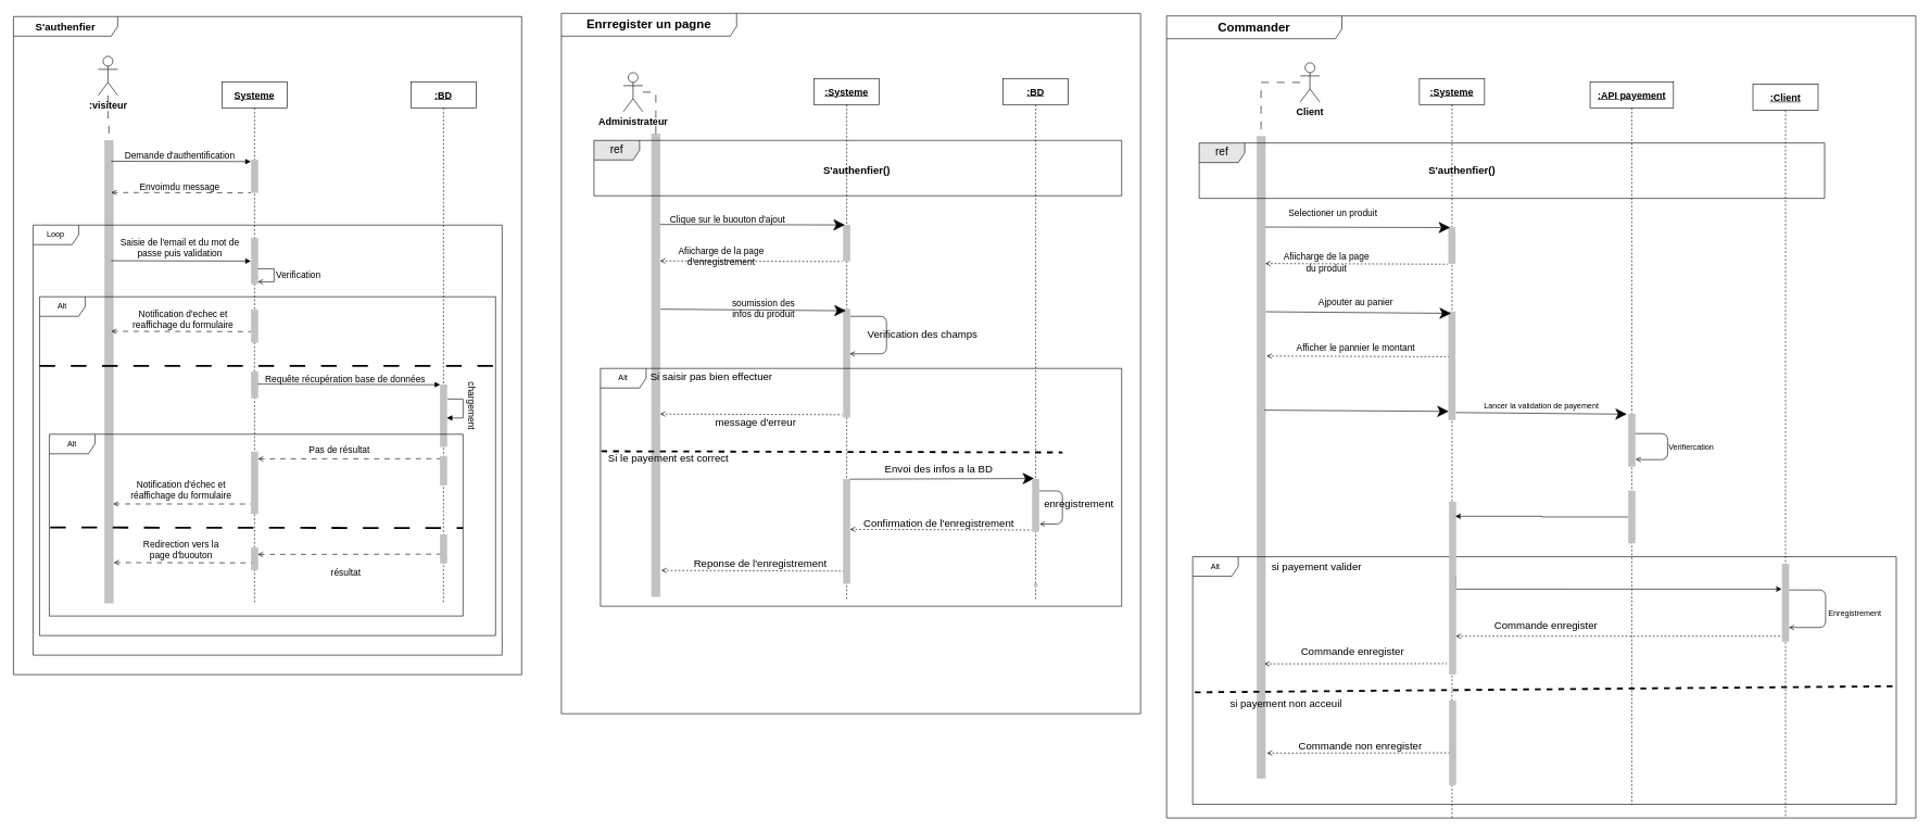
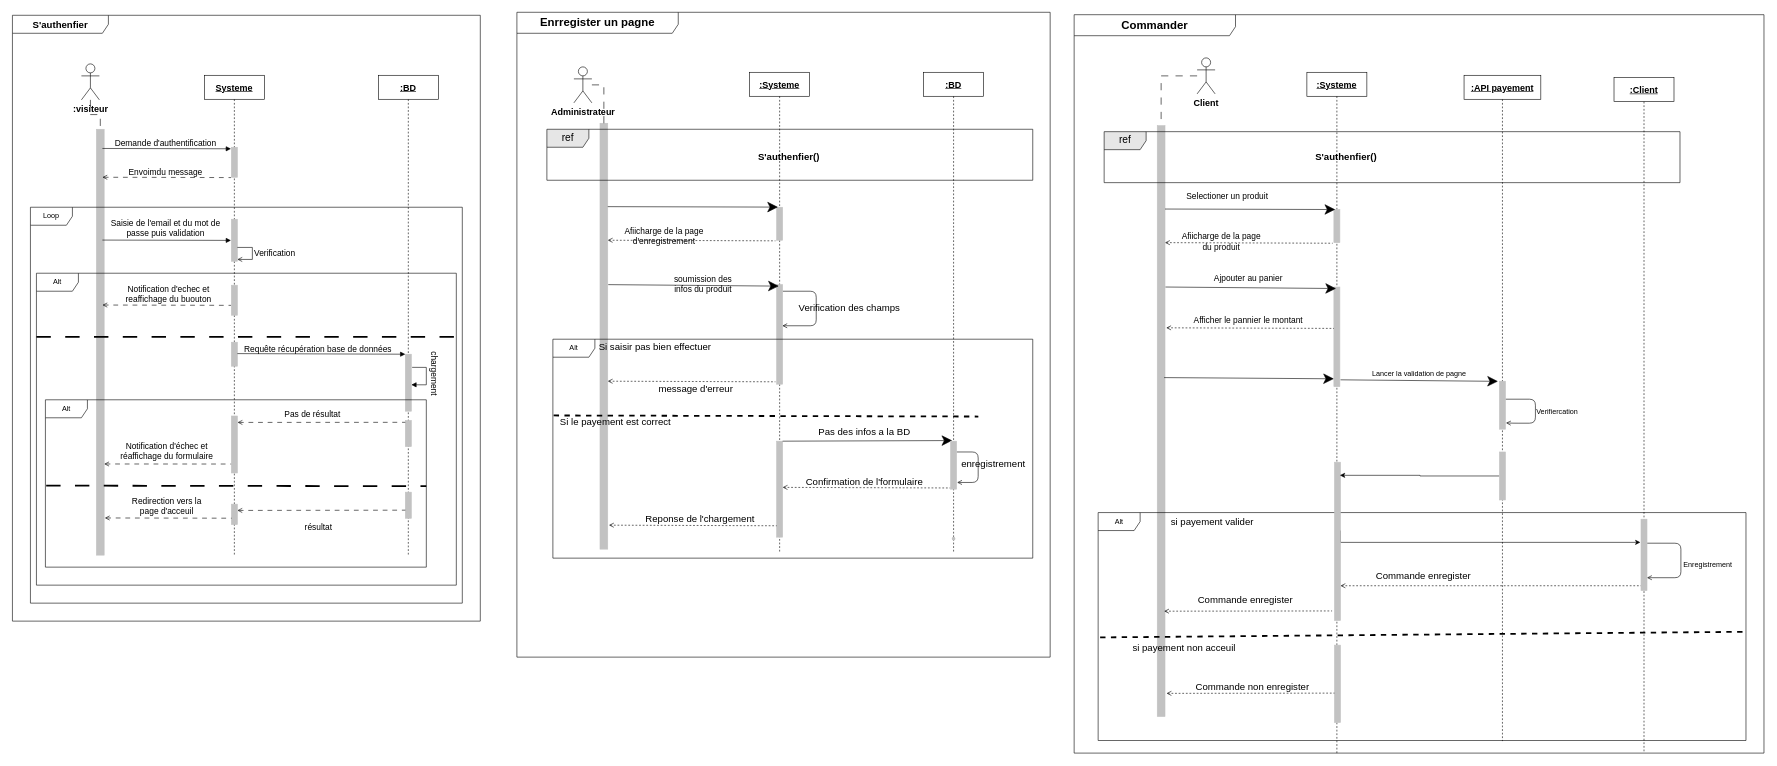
- <mxCell id="7" value="&lt;font style=&quot;font-size: 15px;&quot;&gt;&lt;b&gt;:visiteur&lt;/b&gt;&lt;/font&gt;" style="shape=umlActor;verticalLabelPosition=bottom;verticalAlign=top;html=1;pointerEvents=0;strokeColor=default;fontFamily=Helvetica;fontSize=12;fontColor=default;fillColor=default;" parent="1" vertex="1"><mxGeometry x="150" y="86" width="30" height="60" as="geometry" /></mxCell>
+ <mxCell id="7" value="&lt;font style=&quot;font-size: 15px;&quot;&gt;&lt;b&gt;:visiteur&lt;/b&gt;&lt;/font&gt;" style="shape=umlActor;verticalLabelPosition=bottom;verticalAlign=top;html=1;pointerEvents=0;strokeColor=default;fontFamily=Helvetica;fontSize=12;fontColor=default;fillColor=default;" parent="1" vertex="1"><mxGeometry x="135" y="106" width="30" height="60" as="geometry" /></mxCell>
- <mxCell id="76" value="&lt;font style=&quot;font-size: 14px;&quot;&gt;Clique sur le buouton d'ajout&lt;/font&gt;" style="text;html=1;align=center;verticalAlign=middle;resizable=0;points=[];autosize=1;strokeColor=none;fillColor=none;" parent="1" vertex="1"><mxGeometry x="1016" y="321" width="200" height="30" as="geometry" /></mxCell>
- <mxCell id="26" value="Notification d'echec et &lt;br&gt;reaffichage du formulaire" style="text;html=1;align=center;verticalAlign=middle;resizable=0;points=[];autosize=1;strokeColor=none;fillColor=none;fontSize=14;fontFamily=Helvetica;fontColor=default;" parent="18" vertex="1"><mxGeometry x="130" y="10" width="180" height="50" as="geometry" /></mxCell>
+ <mxCell id="26" value="Notification d'echec et &lt;br&gt;reaffichage du buouton" style="text;html=1;align=center;verticalAlign=middle;resizable=0;points=[];autosize=1;strokeColor=none;fillColor=none;fontSize=14;fontFamily=Helvetica;fontColor=default;" parent="18" vertex="1"><mxGeometry x="130" y="10" width="180" height="50" as="geometry" /></mxCell>
- <mxCell id="95" value="Lancer la validation de payement" style="text;html=1;align=center;verticalAlign=middle;resizable=0;points=[];autosize=1;strokeColor=none;fillColor=none;" parent="80" vertex="1"><mxGeometry x="475" y="584" width="200" height="30" as="geometry" /></mxCell>
+ <mxCell id="95" value="Lancer la validation de pagne" style="text;html=1;align=center;verticalAlign=middle;resizable=0;points=[];autosize=1;strokeColor=none;fillColor=none;" parent="80" vertex="1"><mxGeometry x="475" y="584" width="200" height="30" as="geometry" /></mxCell>
- <mxCell id="67" value="&lt;font style=&quot;font-size: 16px;&quot;&gt;Envoi des infos a la BD&lt;/font&gt;" style="text;html=1;align=center;verticalAlign=middle;resizable=0;points=[];autosize=1;strokeColor=none;fillColor=none;" parent="56" vertex="1"><mxGeometry x="424" y="140" width="190" height="30" as="geometry" /></mxCell>
+ <mxCell id="67" value="&lt;font style=&quot;font-size: 16px;&quot;&gt;Pas des infos a la BD&lt;/font&gt;" style="text;html=1;align=center;verticalAlign=middle;resizable=0;points=[];autosize=1;strokeColor=none;fillColor=none;" parent="56" vertex="1"><mxGeometry x="424" y="140" width="190" height="30" as="geometry" /></mxCell>
- <mxCell id="64" value="&lt;font style=&quot;font-size: 16px;&quot;&gt;Confirmation de l'enregistrement&lt;/font&gt;" style="text;html=1;align=center;verticalAlign=middle;resizable=0;points=[];autosize=1;strokeColor=none;fillColor=none;" parent="56" vertex="1"><mxGeometry x="394" y="222" width="250" height="30" as="geometry" /></mxCell>
+ <mxCell id="64" value="&lt;font style=&quot;font-size: 16px;&quot;&gt;Confirmation de l'formulaire&lt;/font&gt;" style="text;html=1;align=center;verticalAlign=middle;resizable=0;points=[];autosize=1;strokeColor=none;fillColor=none;" parent="56" vertex="1"><mxGeometry x="394" y="222" width="250" height="30" as="geometry" /></mxCell>
- <mxCell id="40" value="Redirection vers la &lt;br&gt;page d'buouton" style="text;html=1;align=center;verticalAlign=middle;resizable=0;points=[];autosize=1;strokeColor=none;fillColor=none;fontSize=14;fontFamily=Helvetica;fontColor=default;" parent="29" vertex="1"><mxGeometry x="132" y="151.75" width="140" height="50" as="geometry" /></mxCell>
+ <mxCell id="40" value="Redirection vers la &lt;br&gt;page d'acceuil" style="text;html=1;align=center;verticalAlign=middle;resizable=0;points=[];autosize=1;strokeColor=none;fillColor=none;fontSize=14;fontFamily=Helvetica;fontColor=default;" parent="29" vertex="1"><mxGeometry x="132" y="151.75" width="140" height="50" as="geometry" /></mxCell>
- <mxCell id="66" value="&lt;font style=&quot;font-size: 16px;&quot;&gt;Reponse de l'enregistrement&lt;/font&gt;" style="text;html=1;align=center;verticalAlign=middle;resizable=0;points=[];autosize=1;strokeColor=none;fillColor=none;" parent="56" vertex="1"><mxGeometry x="130" y="285" width="230" height="30" as="geometry" /></mxCell>
+ <mxCell id="66" value="&lt;font style=&quot;font-size: 16px;&quot;&gt;Reponse de l'chargement&lt;/font&gt;" style="text;html=1;align=center;verticalAlign=middle;resizable=0;points=[];autosize=1;strokeColor=none;fillColor=none;" parent="56" vertex="1"><mxGeometry x="130" y="285" width="230" height="30" as="geometry" /></mxCell>
